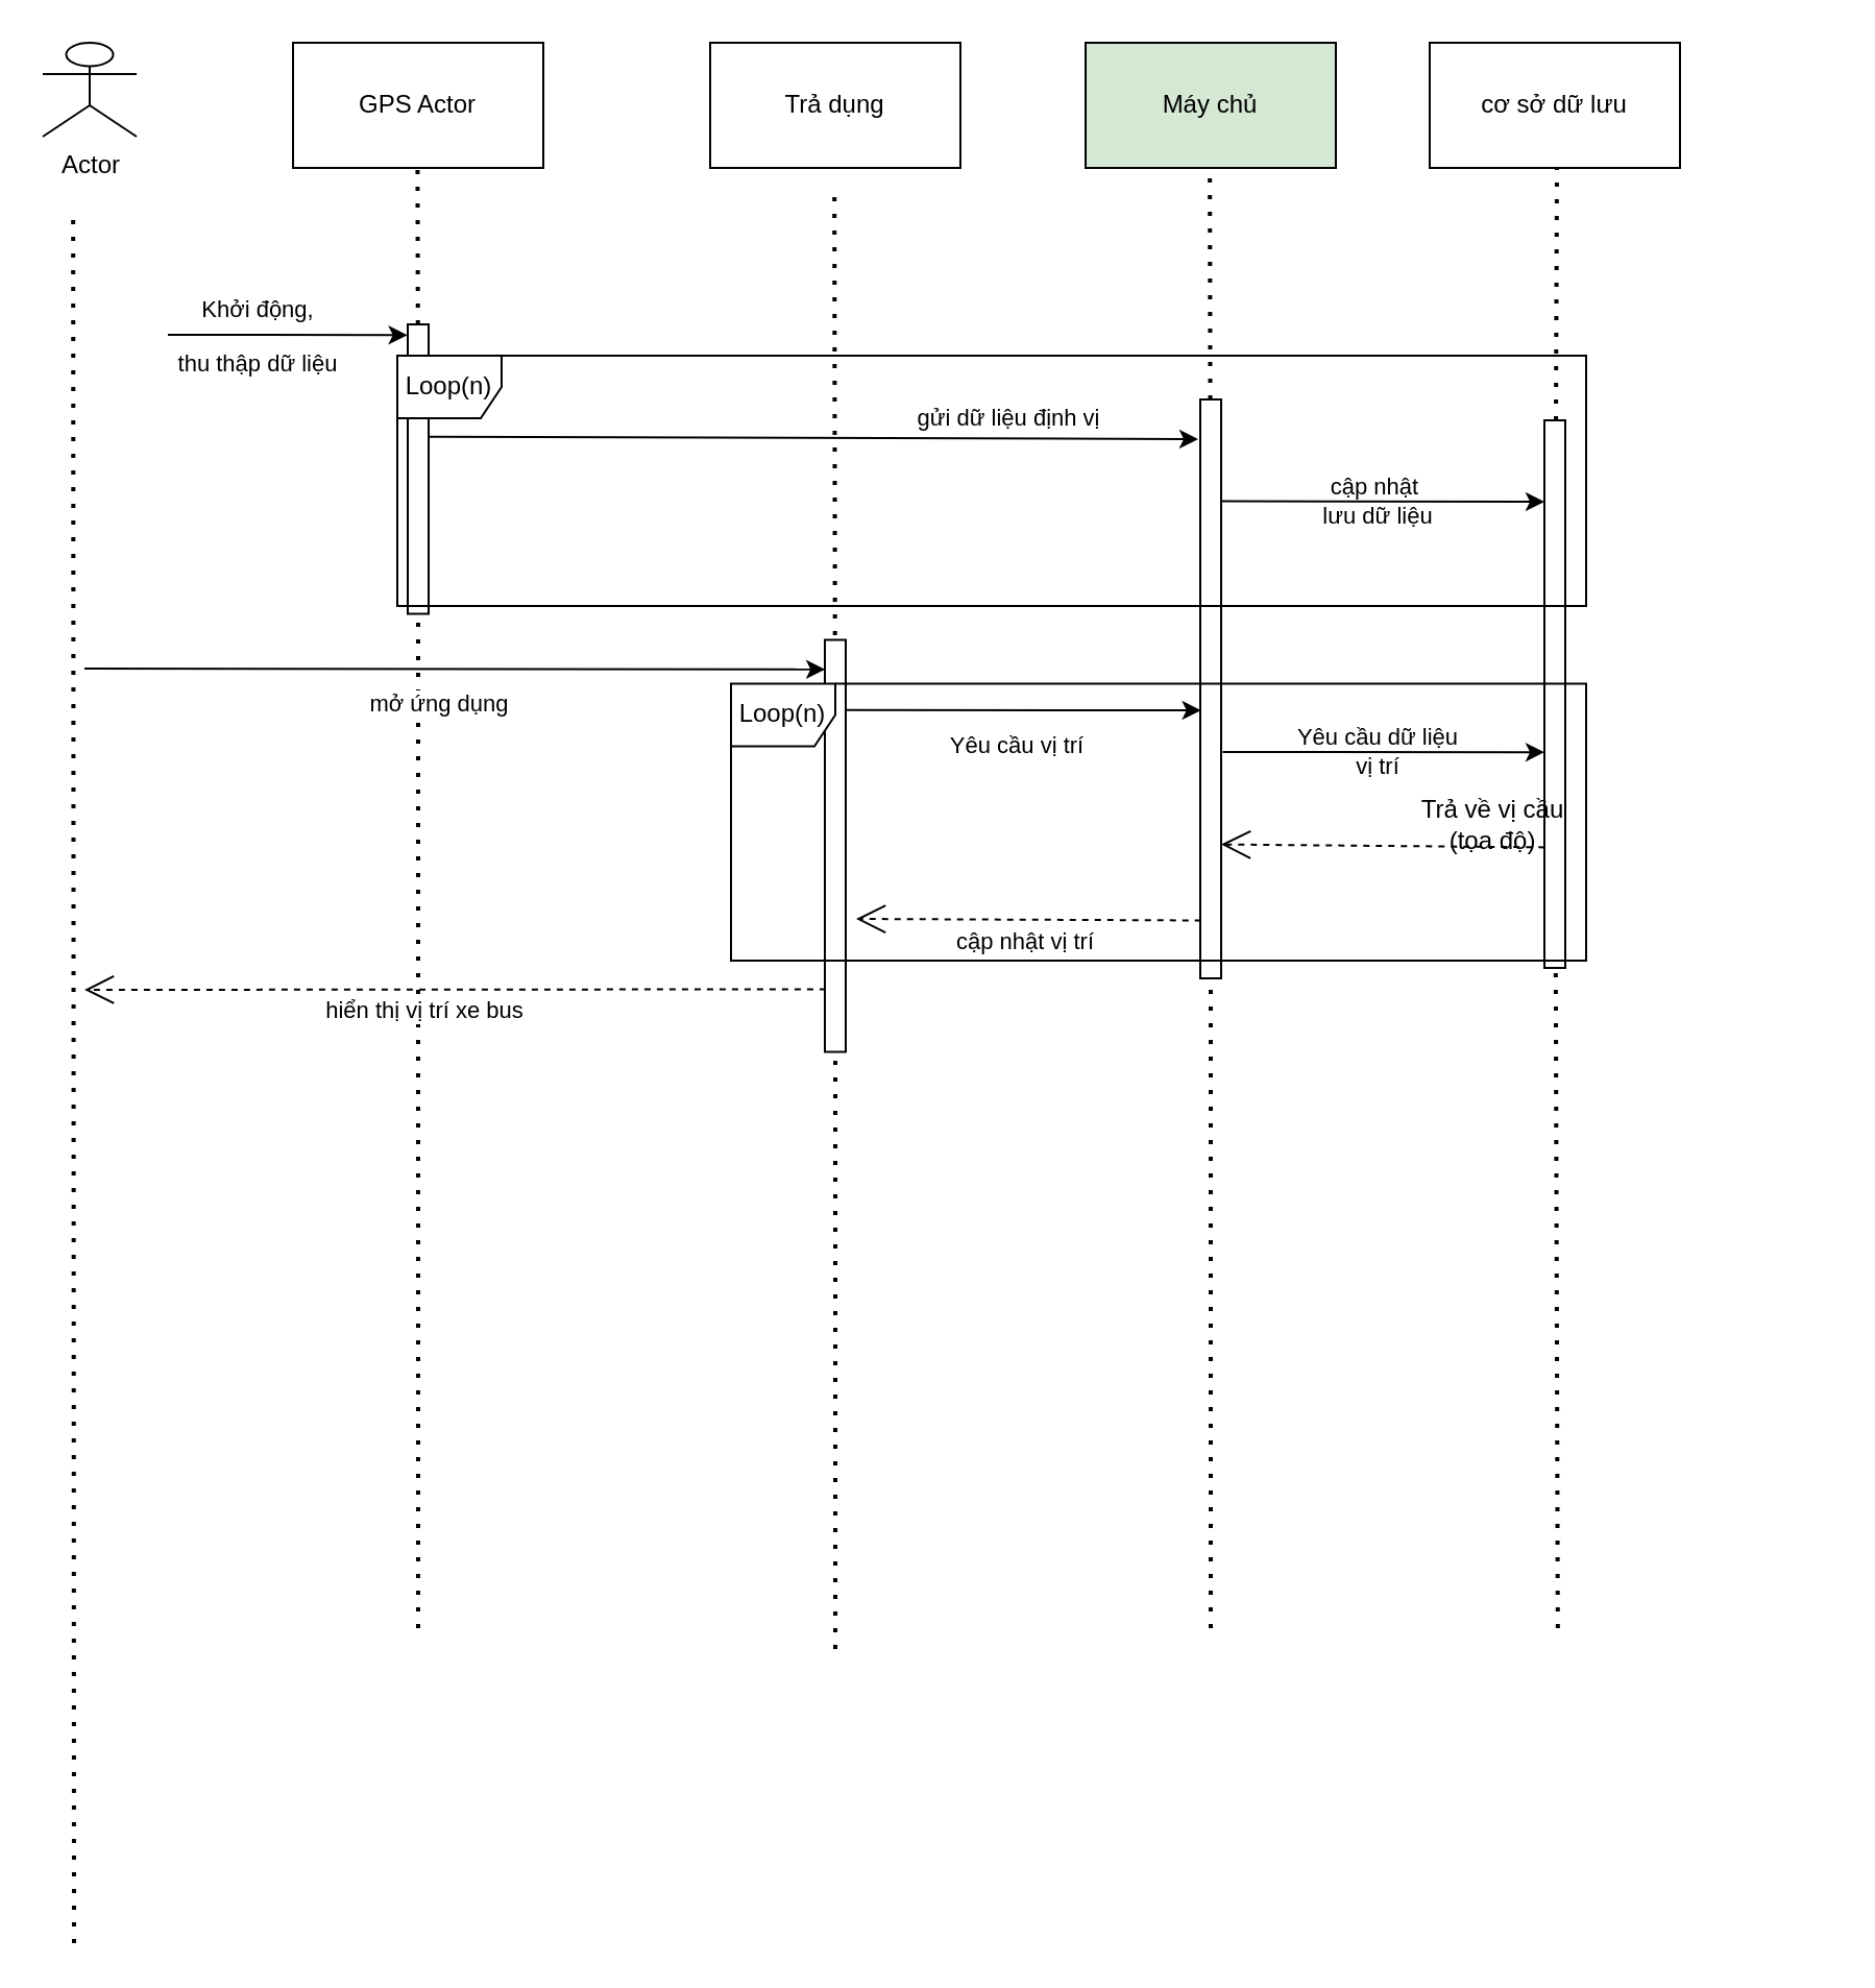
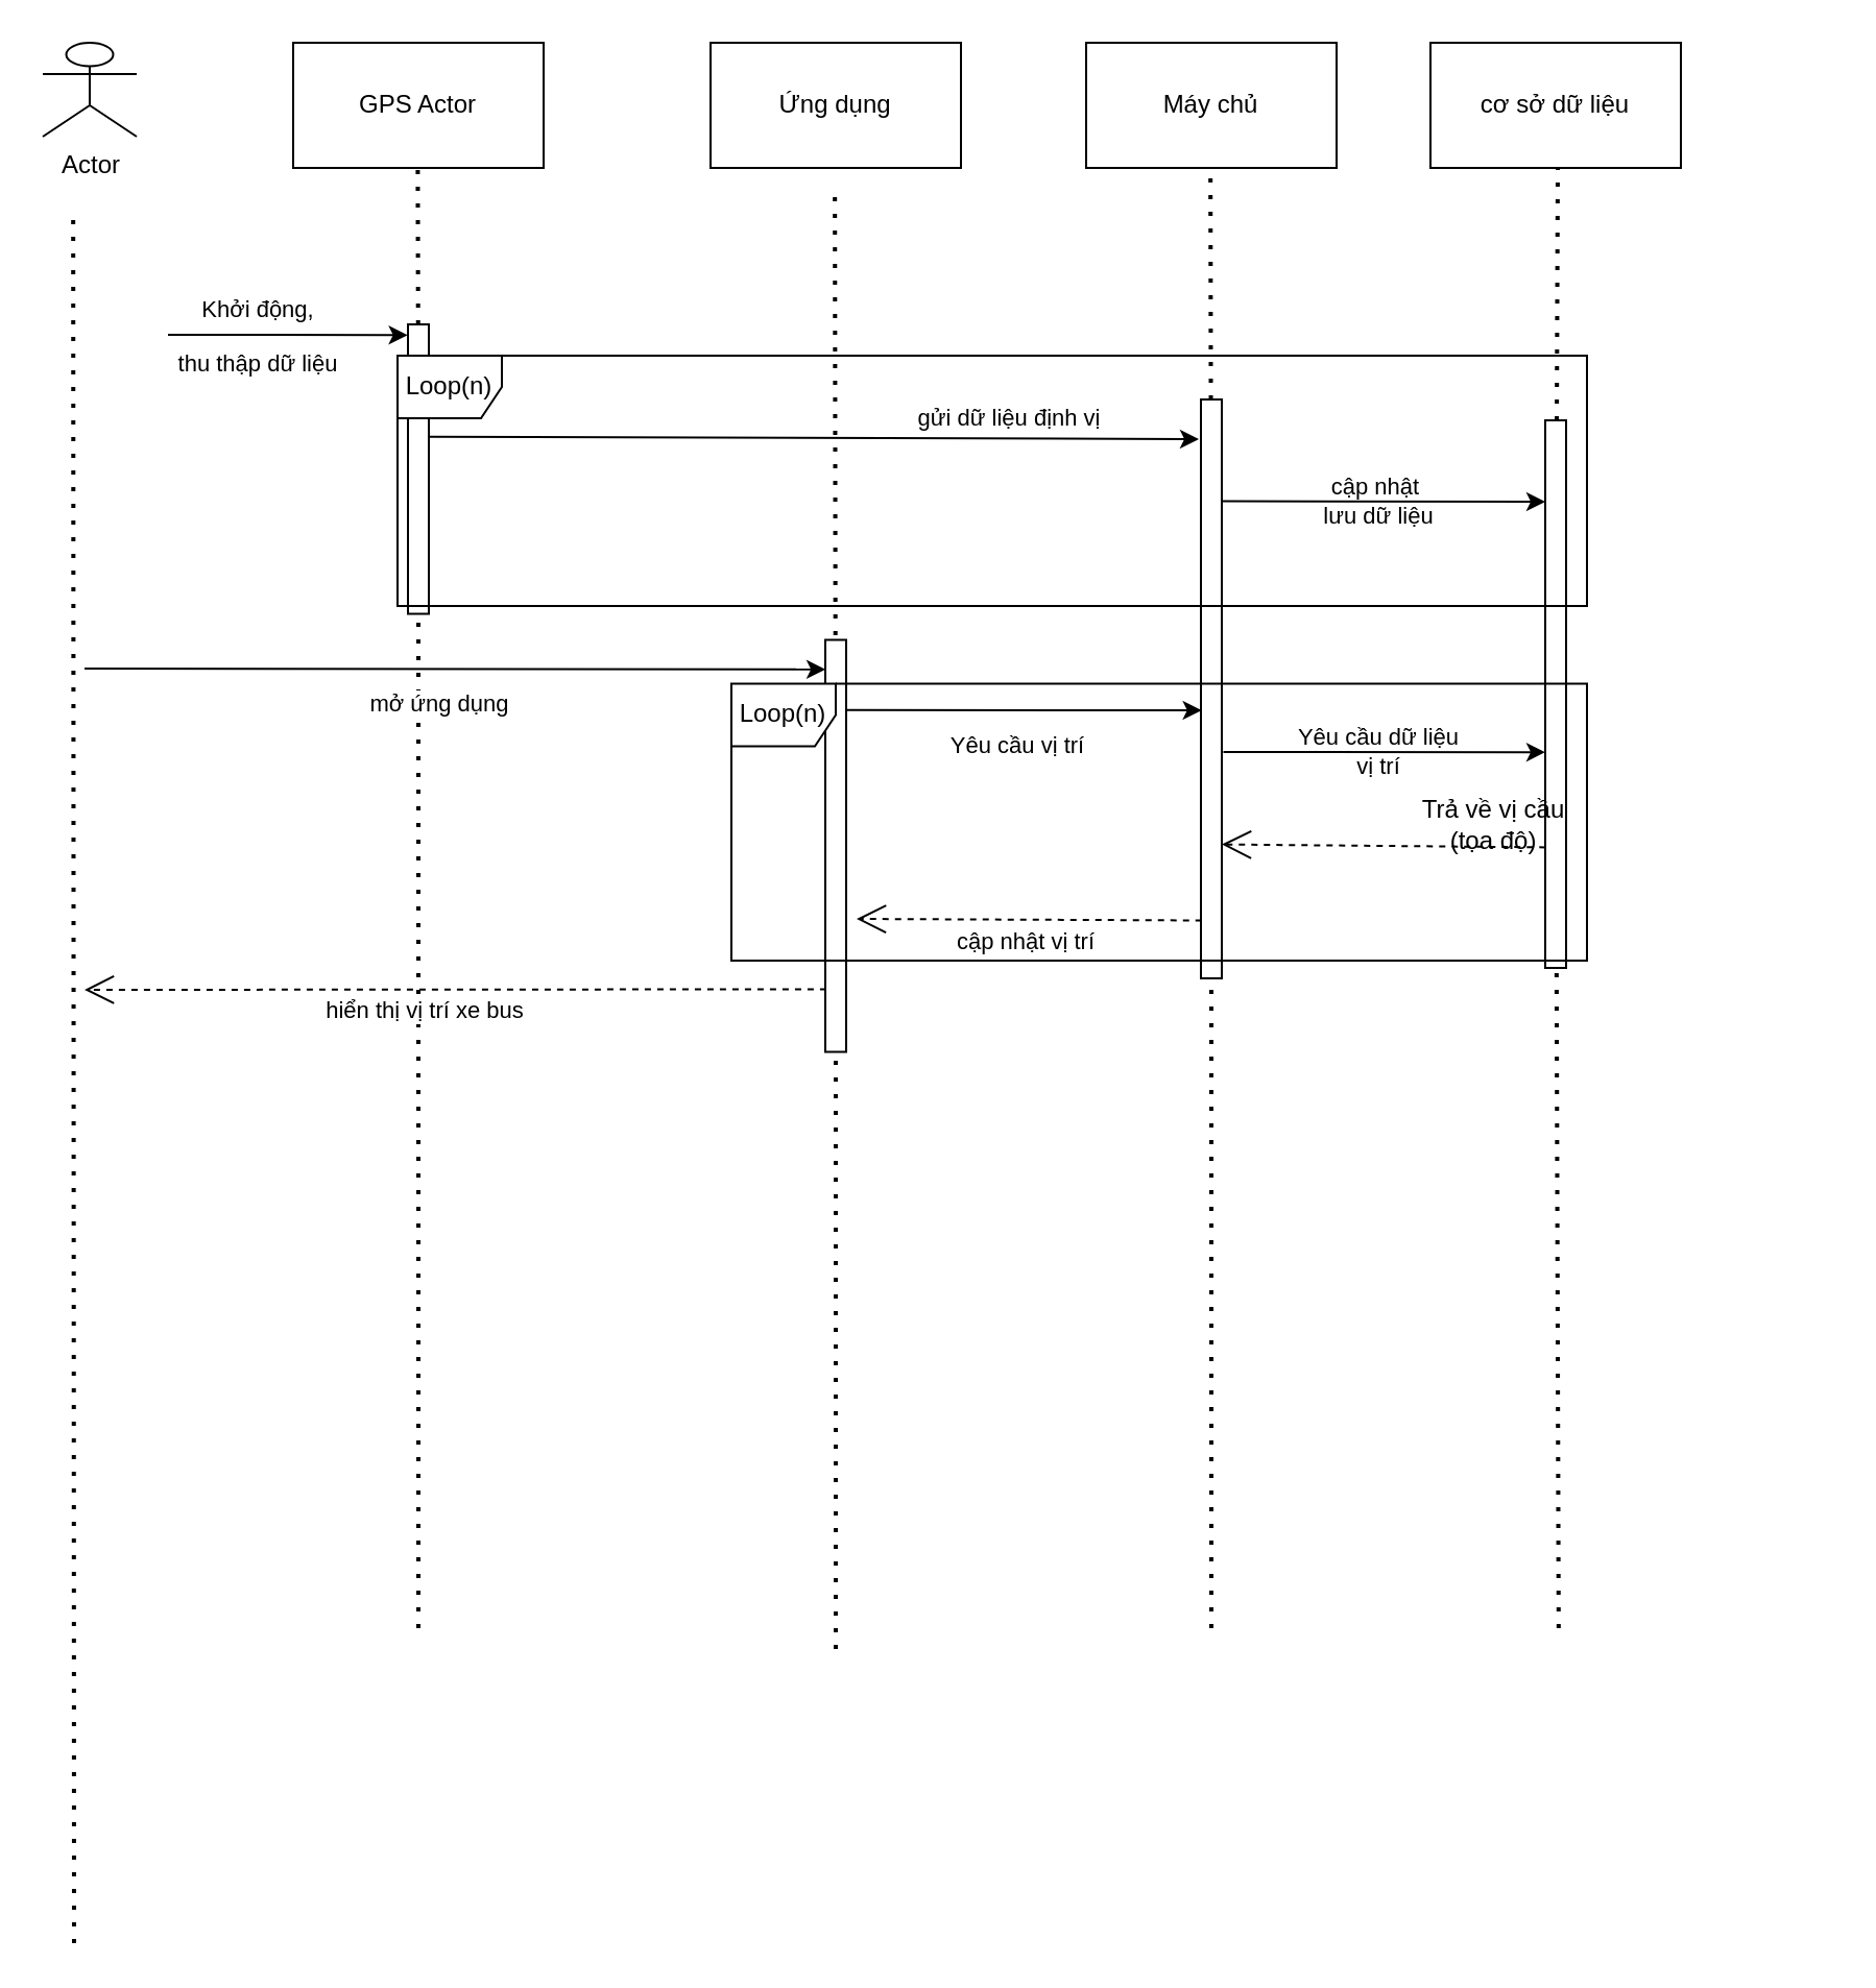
- <mxCell id="6" value="Trả dụng" style="rounded=0;whiteSpace=wrap;html=1;" vertex="1" parent="1"><mxGeometry x="340" y="20" width="120" height="60" as="geometry" /></mxCell>
+ <mxCell id="6" value="Ứng dụng" style="rounded=0;whiteSpace=wrap;html=1;" vertex="1" parent="1"><mxGeometry x="340" y="20" width="120" height="60" as="geometry" /></mxCell>
- <mxCell id="4" value="Máy chủ" style="rounded=0;whiteSpace=wrap;html=1;fillColor=#d5e8d4;" vertex="1" parent="1"><mxGeometry x="520" y="20" width="120" height="60" as="geometry" /></mxCell>
+ <mxCell id="4" value="Máy chủ" style="rounded=0;whiteSpace=wrap;html=1;" vertex="1" parent="1"><mxGeometry x="520" y="20" width="120" height="60" as="geometry" /></mxCell>
- <mxCell id="5" value="cơ sở dữ lưu" style="rounded=0;whiteSpace=wrap;html=1;" vertex="1" parent="1"><mxGeometry x="685" y="20" width="120" height="60" as="geometry" /></mxCell>
+ <mxCell id="5" value="cơ sở dữ liệu" style="rounded=0;whiteSpace=wrap;html=1;" vertex="1" parent="1"><mxGeometry x="685" y="20" width="120" height="60" as="geometry" /></mxCell>
